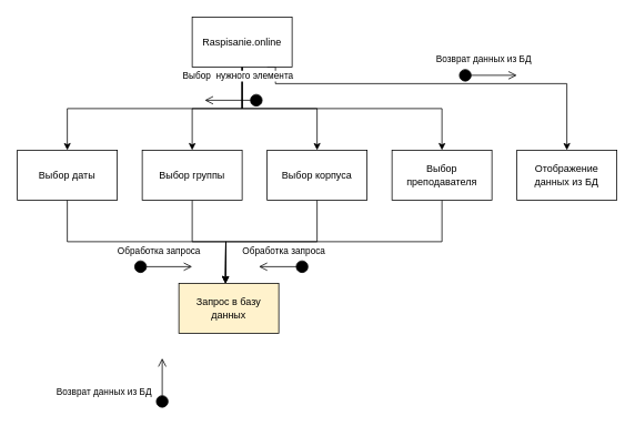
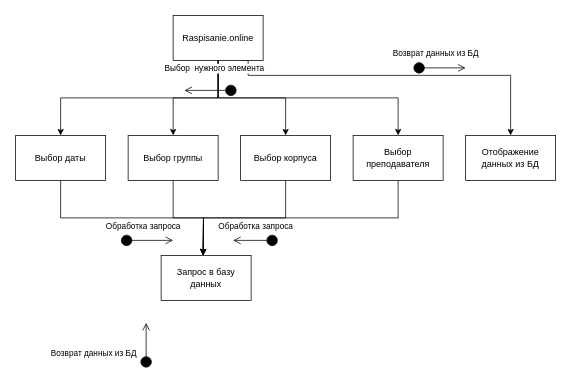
- <mxCell id="16" value="Запрос в базу данных" style="rounded=0;whiteSpace=wrap;html=1;fillColor=#fff2cc;" parent="1" vertex="1"><mxGeometry x="214" y="340" width="120" height="60" as="geometry" /></mxCell>
+ <mxCell id="16" value="Запрос в базу данных" style="rounded=0;whiteSpace=wrap;html=1;" parent="1" vertex="1"><mxGeometry x="214" y="340" width="120" height="60" as="geometry" /></mxCell>
